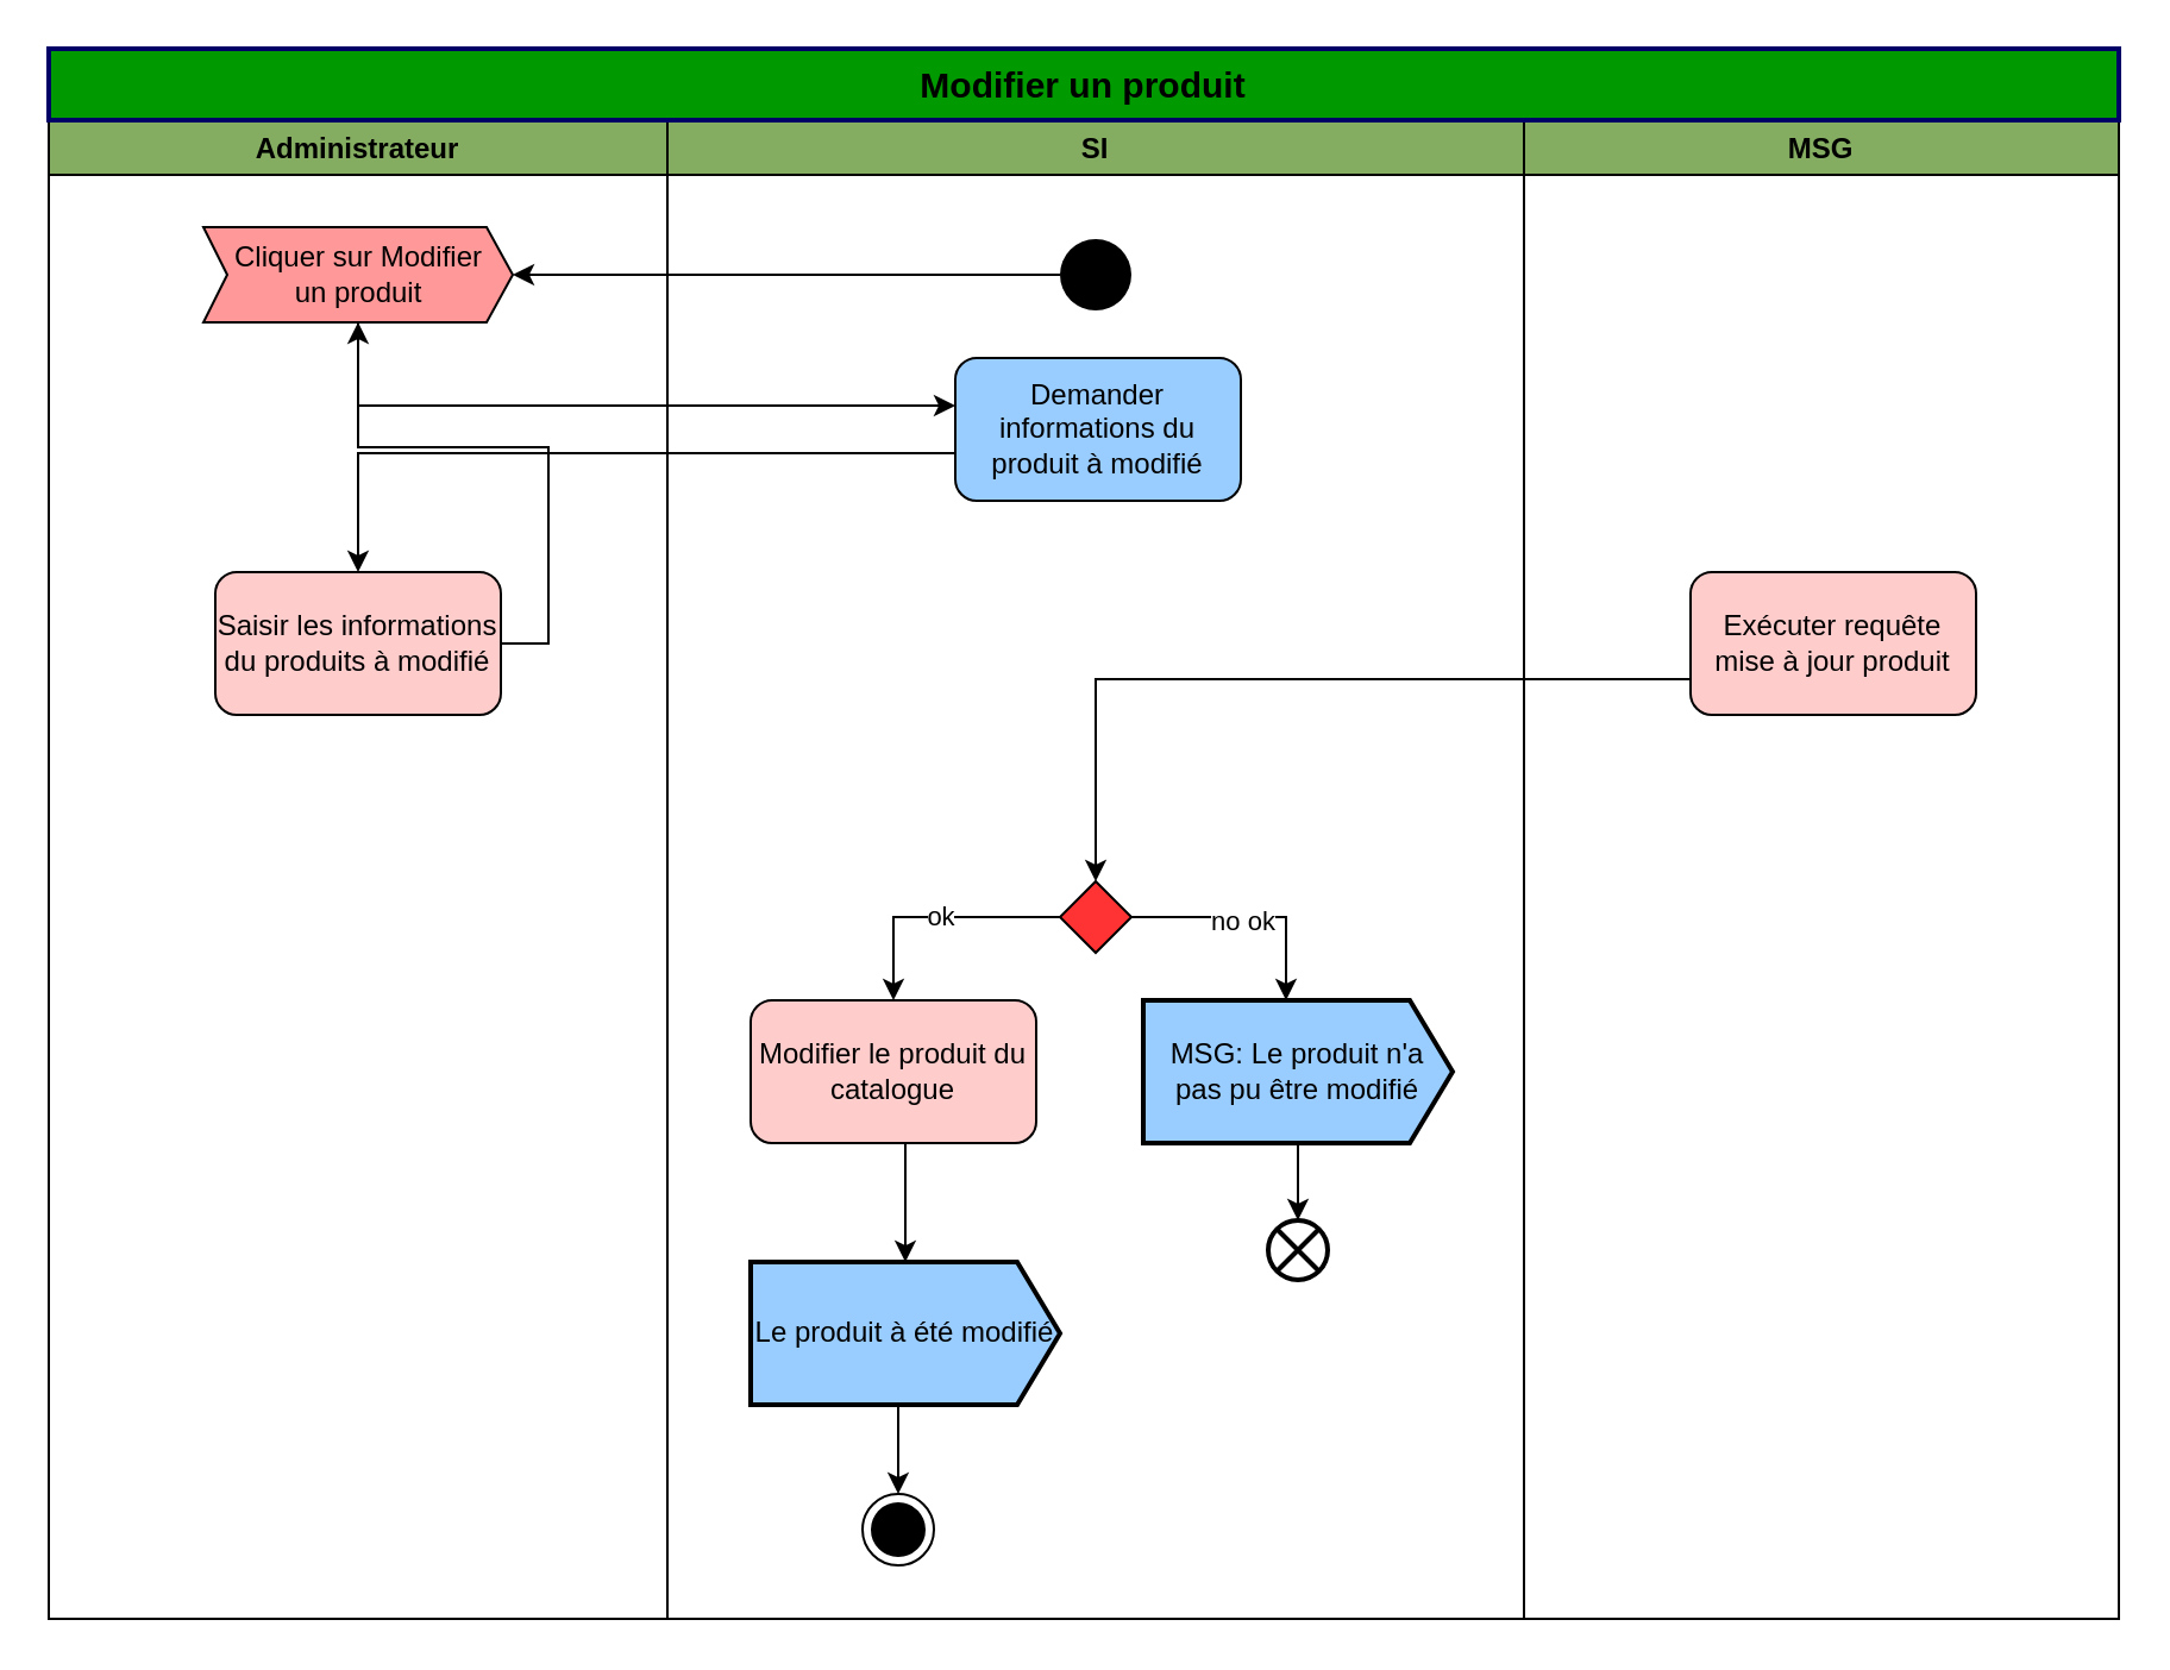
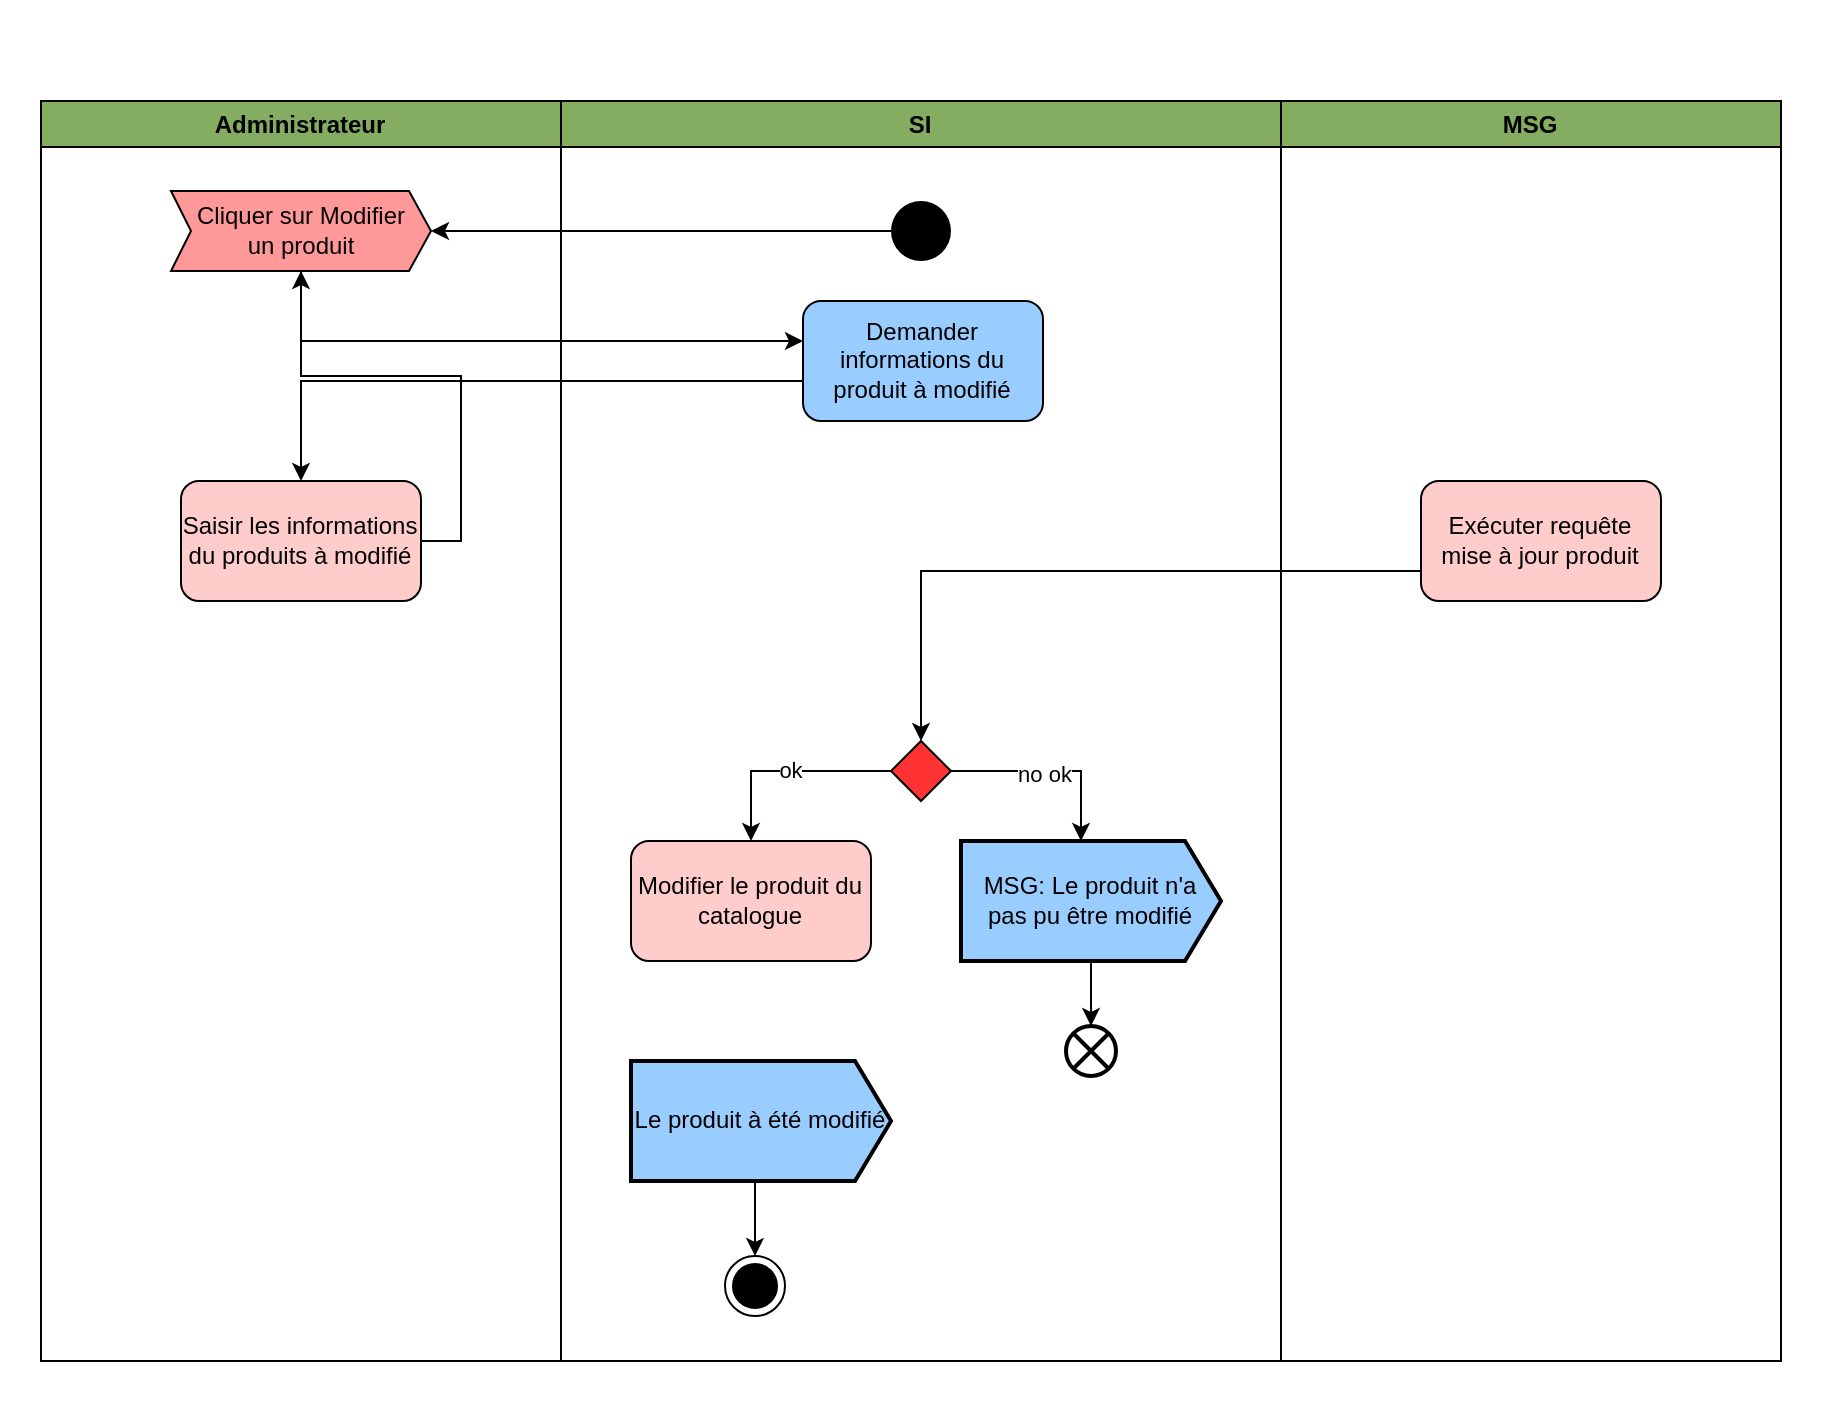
- <mxCell id="26" value="&lt;font style=&quot;font-size: 15px&quot;&gt;&lt;b&gt;Modifier un produit&lt;/b&gt;&lt;/font&gt;" style="rounded=0;whiteSpace=wrap;html=1;fillColor=#009900;strokeWidth=2;strokeColor=#000066;" vertex="1" parent="1"><mxGeometry x="20" y="20" width="870" height="30" as="geometry" /></mxCell>
- <mxCell id="19" style="edgeStyle=orthogonalEdgeStyle;rounded=0;orthogonalLoop=1;jettySize=auto;html=1;exitX=0.5;exitY=1;exitDx=0;exitDy=0;entryX=0.5;entryY=0;entryDx=0;entryDy=0;entryPerimeter=0;" edge="1" parent="5" source="20" target="15"><mxGeometry relative="1" as="geometry"><Array as="points"><mxPoint x="100" y="430" /></Array></mxGeometry></mxCell>
